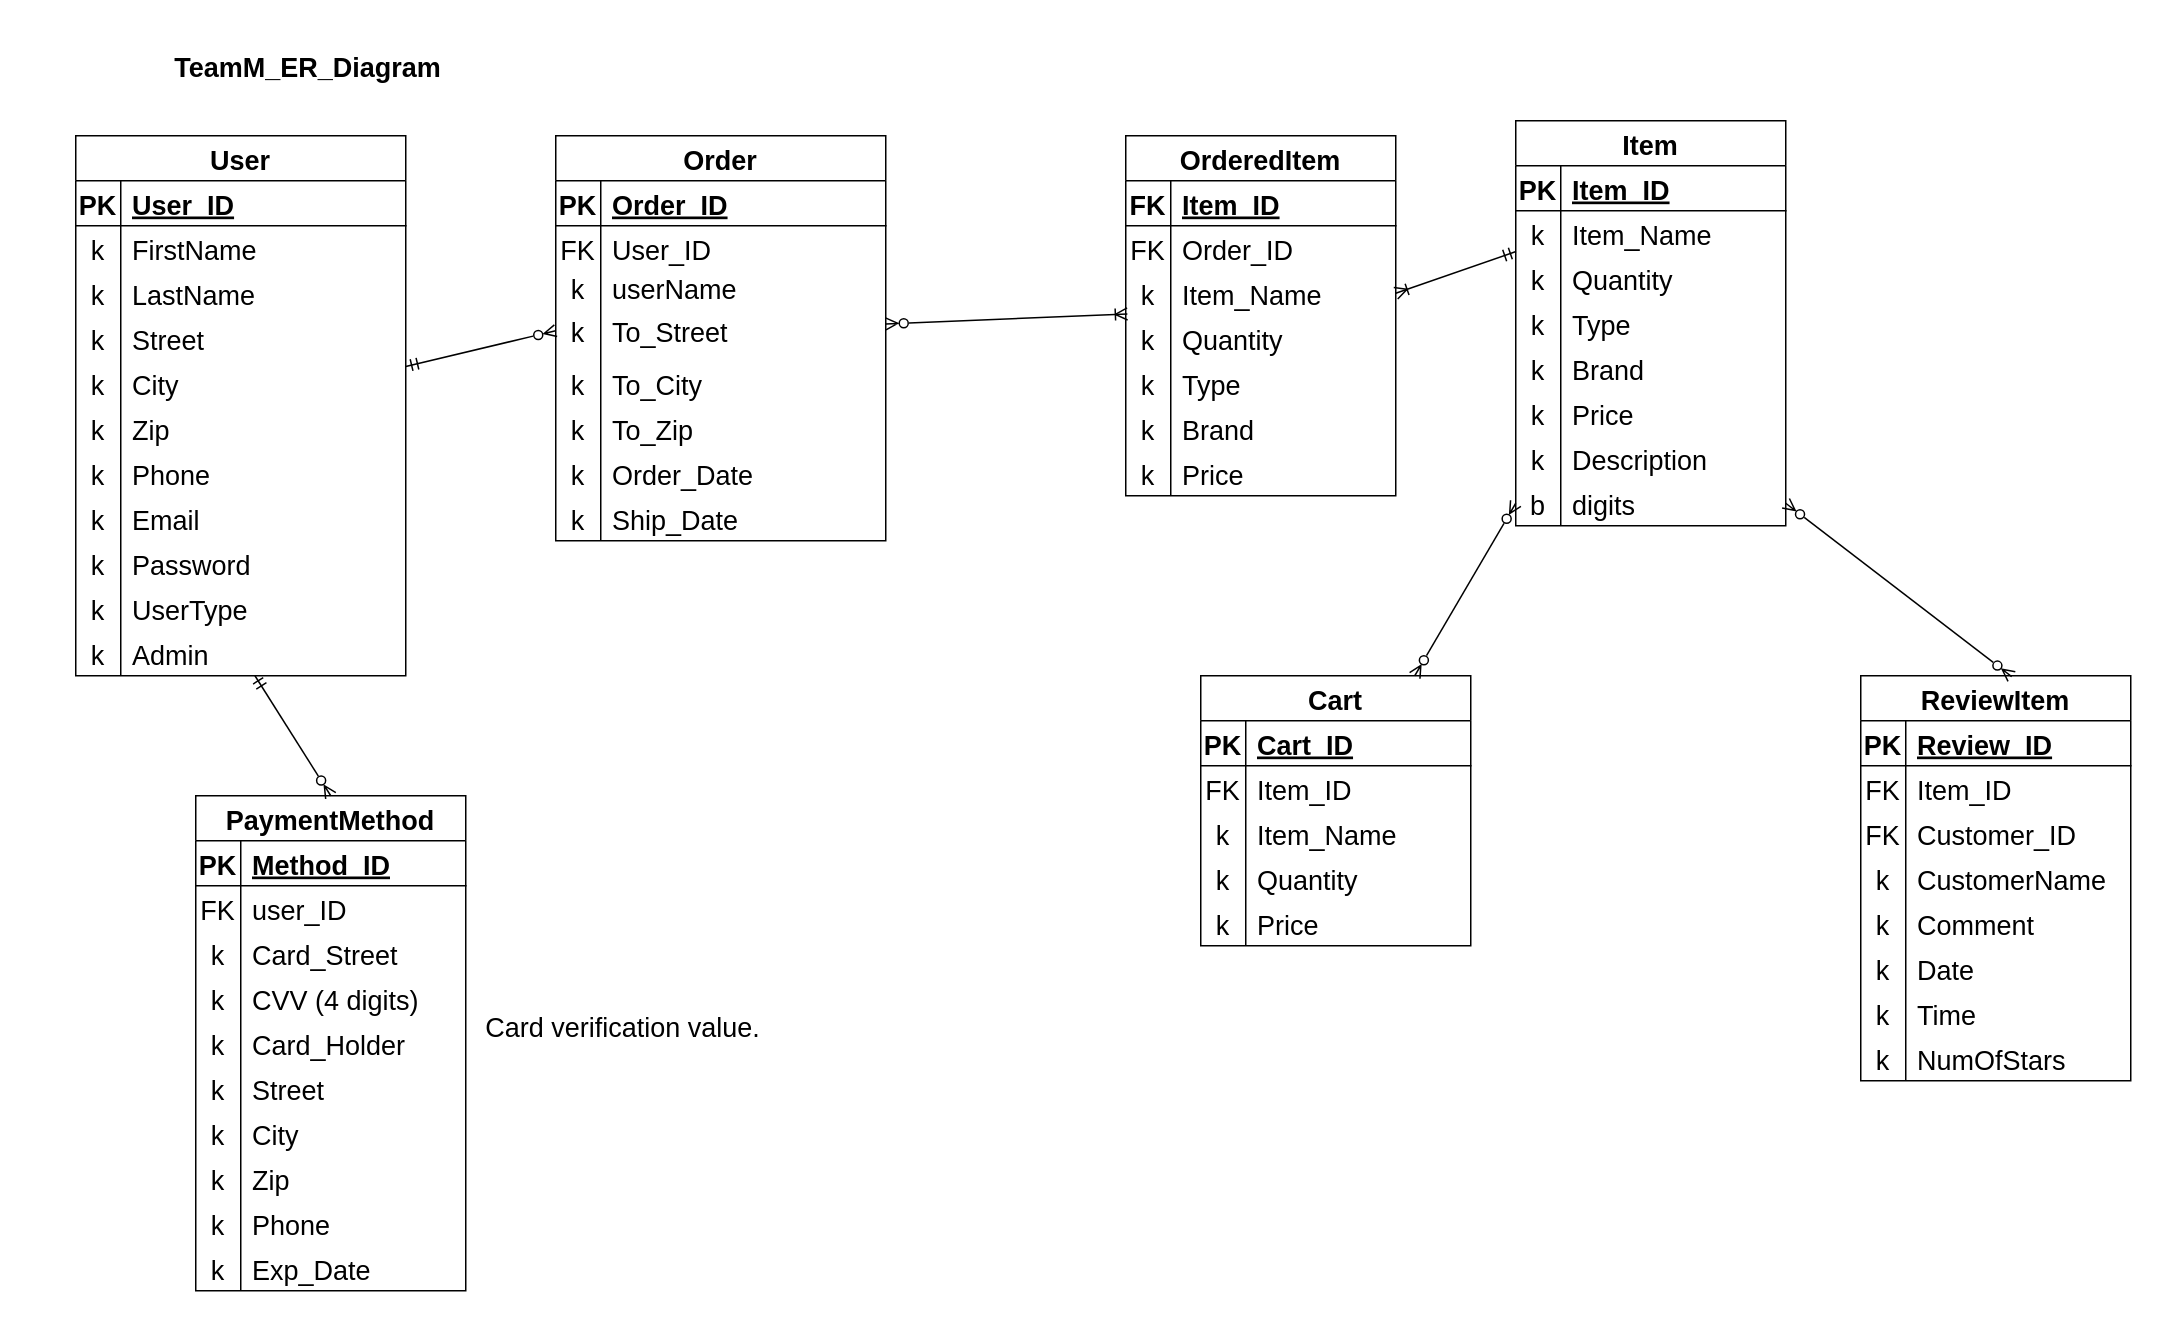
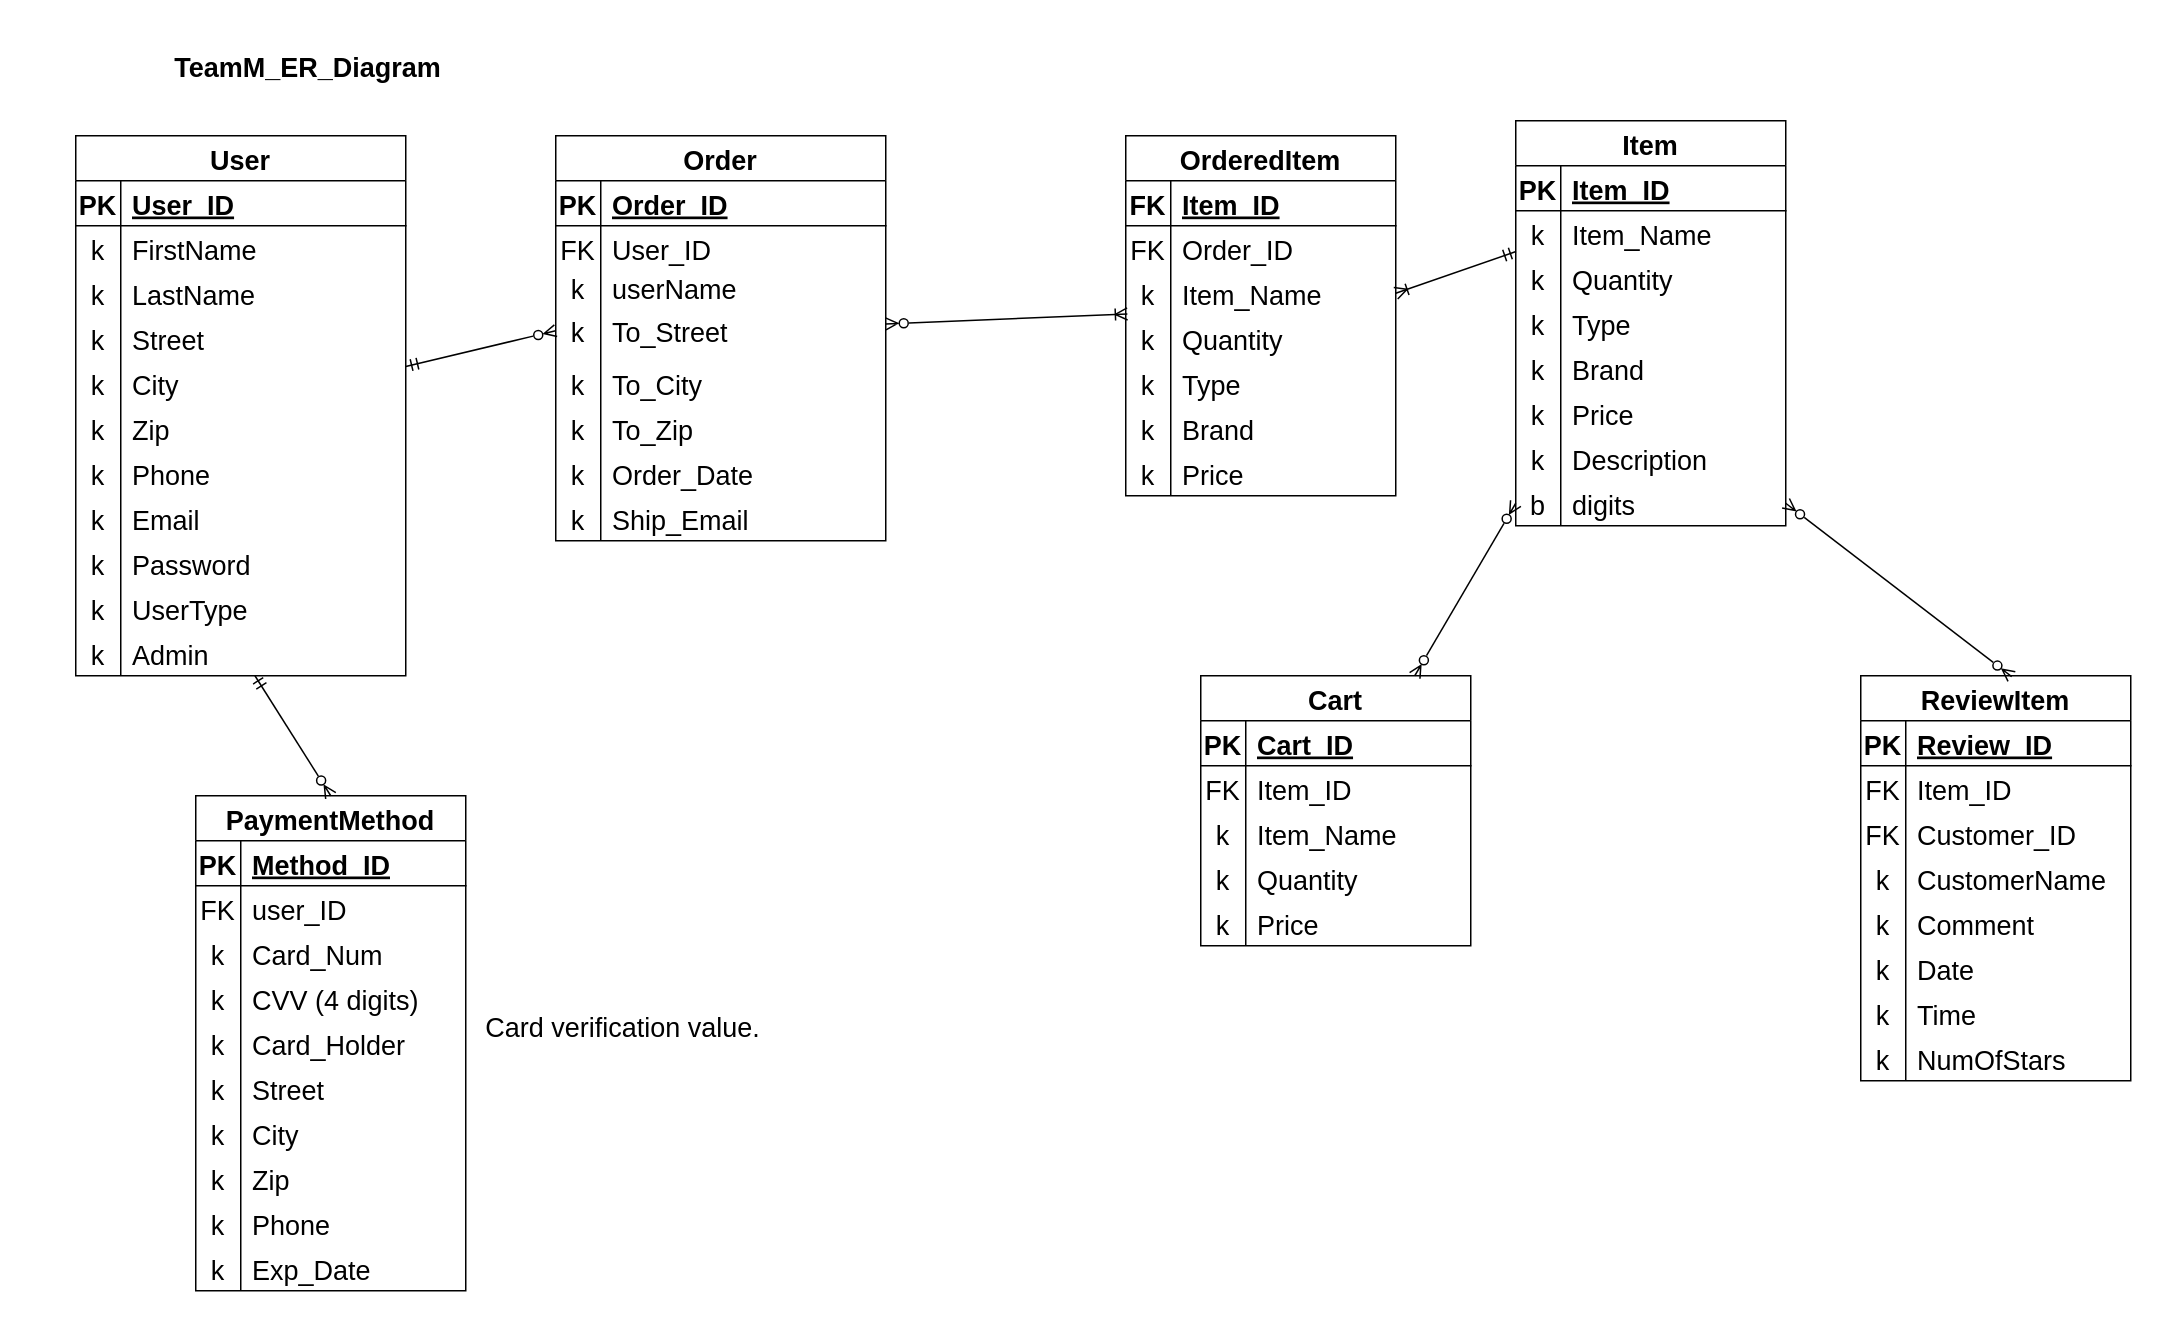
- <mxCell id="62" value="Ship_Date" style="shape=partialRectangle;connectable=0;fillColor=none;top=0;left=0;bottom=0;right=0;align=left;spacingLeft=6;overflow=hidden;fontSize=18;" parent="60" vertex="1"><mxGeometry x="30" width="190" height="30" as="geometry"><mxRectangle width="190" height="30" as="alternateBounds" /></mxGeometry></mxCell>
+ <mxCell id="62" value="Ship_Email" style="shape=partialRectangle;connectable=0;fillColor=none;top=0;left=0;bottom=0;right=0;align=left;spacingLeft=6;overflow=hidden;fontSize=18;" parent="60" vertex="1"><mxGeometry x="30" width="190" height="30" as="geometry"><mxRectangle width="190" height="30" as="alternateBounds" /></mxGeometry></mxCell>
- <mxCell id="164" value="Card_Street" style="shape=partialRectangle;connectable=0;fillColor=none;top=0;left=0;bottom=0;right=0;align=left;spacingLeft=6;overflow=hidden;fontSize=18;" parent="162" vertex="1"><mxGeometry x="30" width="150" height="30" as="geometry"><mxRectangle width="150" height="30" as="alternateBounds" /></mxGeometry></mxCell>
+ <mxCell id="164" value="Card_Num" style="shape=partialRectangle;connectable=0;fillColor=none;top=0;left=0;bottom=0;right=0;align=left;spacingLeft=6;overflow=hidden;fontSize=18;" parent="162" vertex="1"><mxGeometry x="30" width="150" height="30" as="geometry"><mxRectangle width="150" height="30" as="alternateBounds" /></mxGeometry></mxCell>
